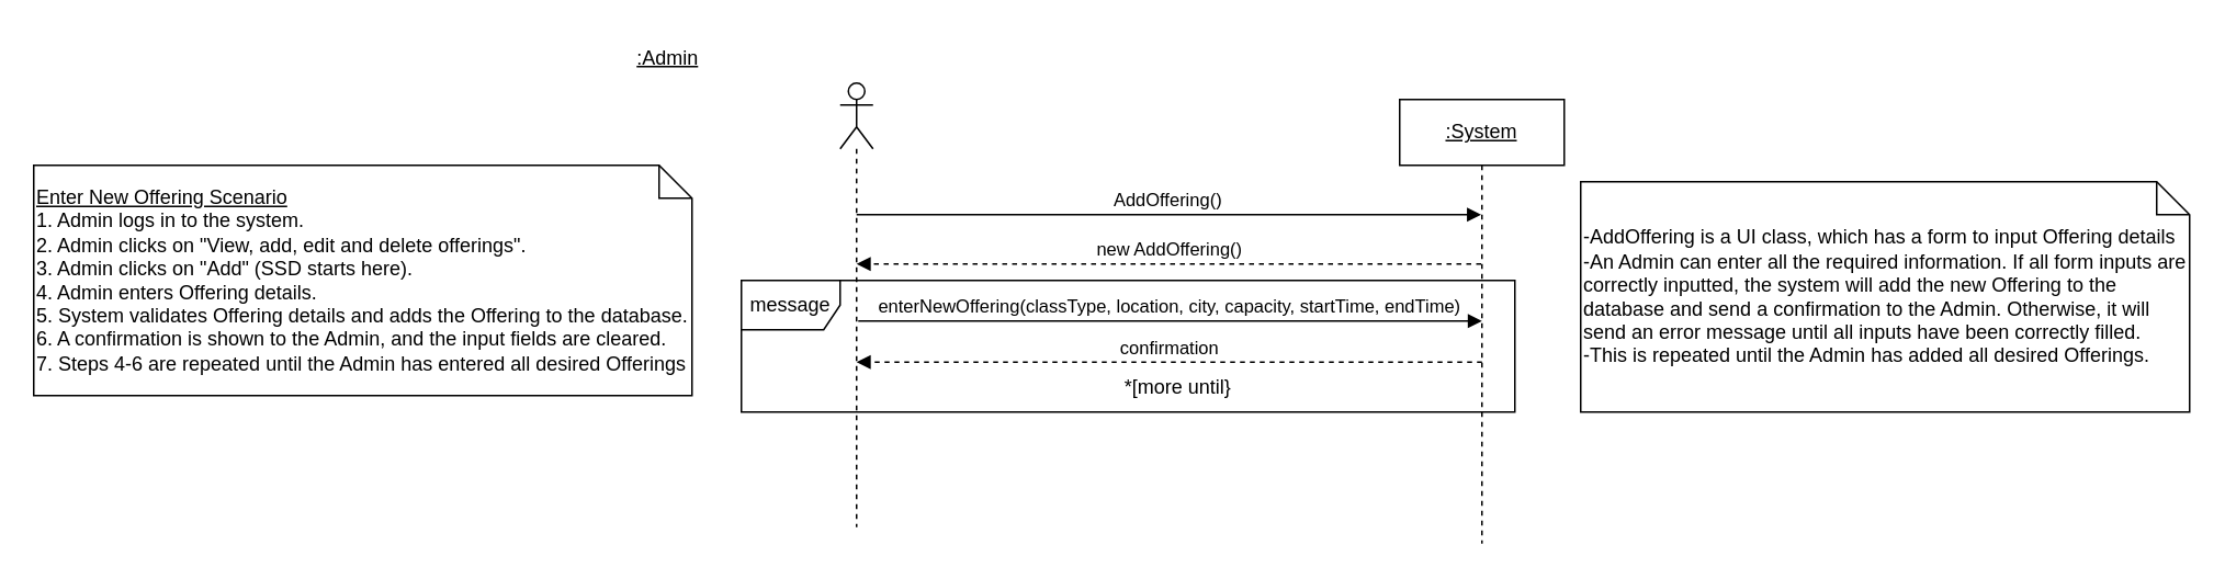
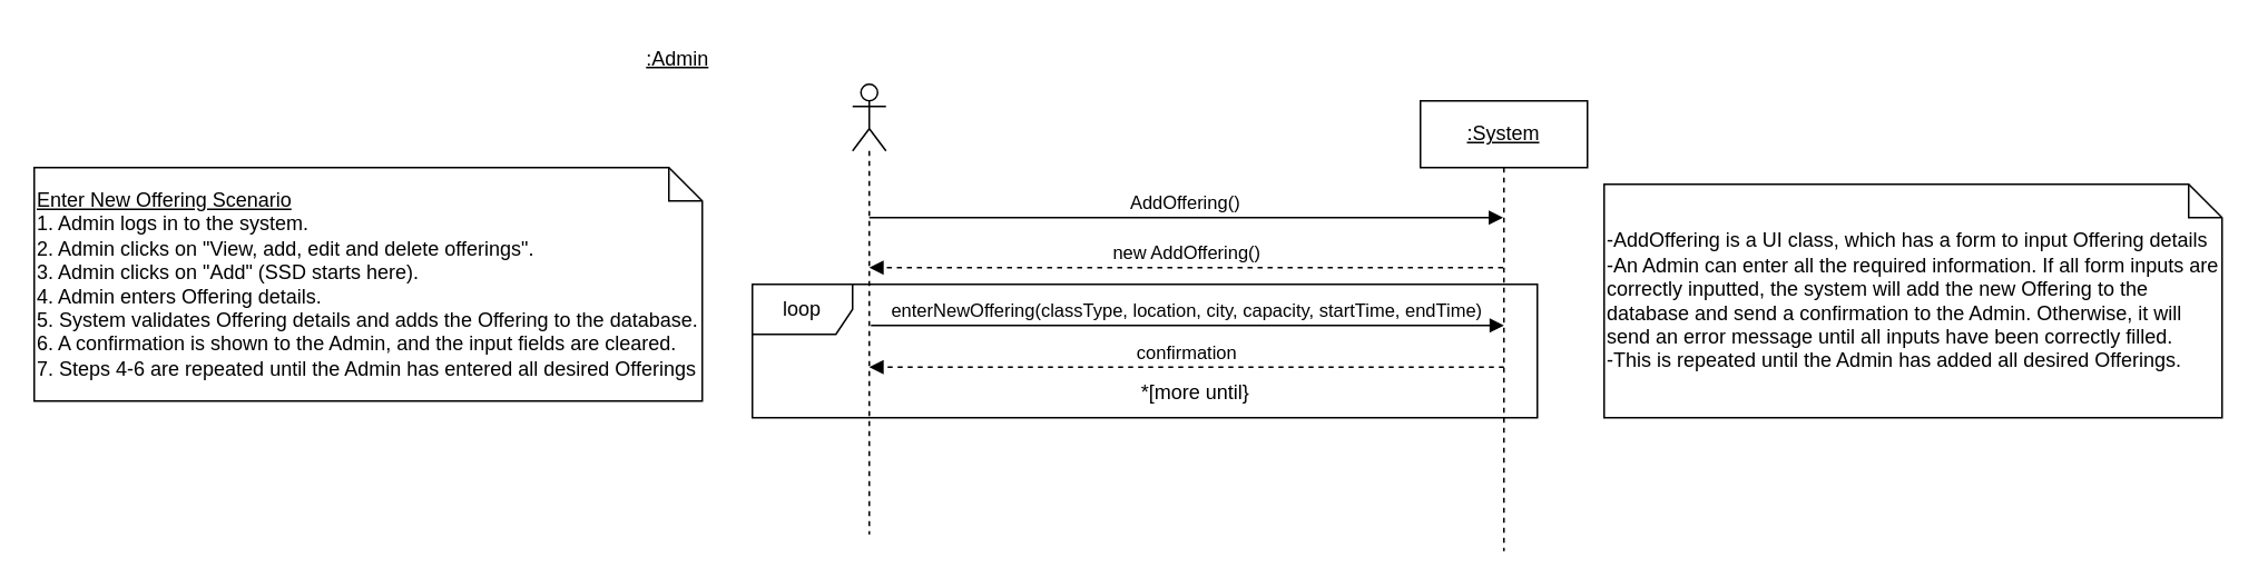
- <mxCell id="10" value="message" style="shape=umlFrame;whiteSpace=wrap;html=1;pointerEvents=0;" parent="1" vertex="1"><mxGeometry x="450" y="170" width="470" height="80" as="geometry" /></mxCell>
+ <mxCell id="10" value="loop" style="shape=umlFrame;whiteSpace=wrap;html=1;pointerEvents=0;" parent="1" vertex="1"><mxGeometry x="450" y="170" width="470" height="80" as="geometry" /></mxCell>
